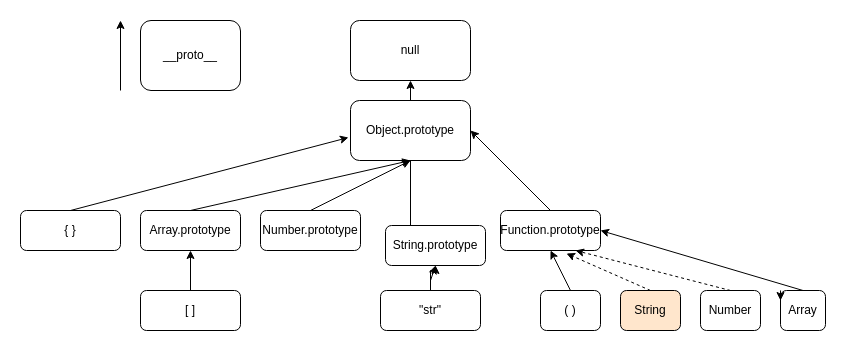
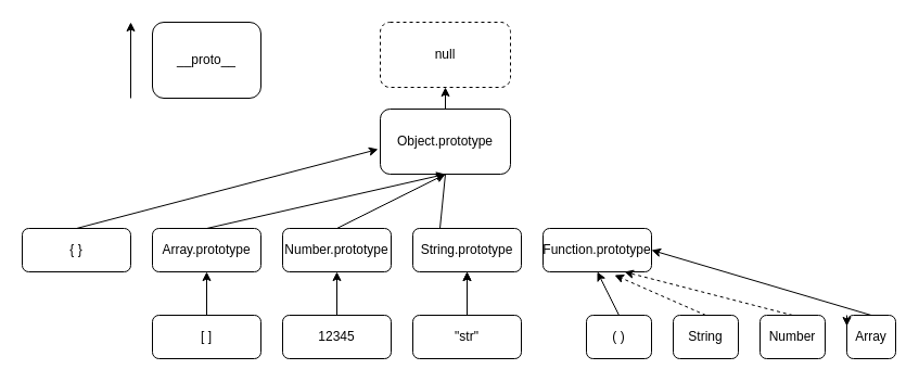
- <mxCell id="2" value="null" style="rounded=1;whiteSpace=wrap;html=1;" vertex="1" parent="1"><mxGeometry x="350" y="20" width="120" height="60" as="geometry" /></mxCell>
+ <mxCell id="2" value="null" style="rounded=1;whiteSpace=wrap;html=1;dashed=1;" vertex="1" parent="1"><mxGeometry x="350" y="20" width="120" height="60" as="geometry" /></mxCell>
- <mxCell id="7" value="" style="endArrow=classic;html=1;entryX=1;entryY=0.5;entryDx=0;entryDy=0;exitX=0.5;exitY=0;exitDx=0;exitDy=0;" edge="1" parent="1" source="5" target="4"><mxGeometry width="50" height="50" relative="1" as="geometry"><mxPoint x="470" y="290" as="sourcePoint" /><mxPoint x="520" y="240" as="targetPoint" /></mxGeometry></mxCell>
- <mxCell id="13" value="String.prototype" style="rounded=1;whiteSpace=wrap;html=1;" vertex="1" parent="1"><mxGeometry x="385" y="225" width="100" height="40" as="geometry" /></mxCell>
+ <mxCell id="13" value="String.prototype" style="rounded=1;whiteSpace=wrap;html=1;" vertex="1" parent="1"><mxGeometry x="380" y="210" width="100" height="40" as="geometry" /></mxCell>
+ <mxCell id="21" value="" style="endArrow=classic;html=1;exitX=0.5;exitY=0;exitDx=0;exitDy=0;entryX=0.5;entryY=1;entryDx=0;entryDy=0;" edge="1" parent="1" source="27" target="14"><mxGeometry width="50" height="50" relative="1" as="geometry"><mxPoint x="360" y="290" as="sourcePoint" /><mxPoint x="410" y="240" as="targetPoint" /></mxGeometry></mxCell>
+ <mxCell id="27" value="12345" style="rounded=1;whiteSpace=wrap;html=1;" vertex="1" parent="1"><mxGeometry x="260" y="290" width="100" height="40" as="geometry" /></mxCell>
- <mxCell id="10" value="String" style="rounded=1;whiteSpace=wrap;html=1;fillColor=#ffe6cc;" vertex="1" parent="1"><mxGeometry x="620" y="290" width="60" height="40" as="geometry" /></mxCell>
+ <mxCell id="10" value="String" style="rounded=1;whiteSpace=wrap;html=1;" vertex="1" parent="1"><mxGeometry x="620" y="290" width="60" height="40" as="geometry" /></mxCell>
